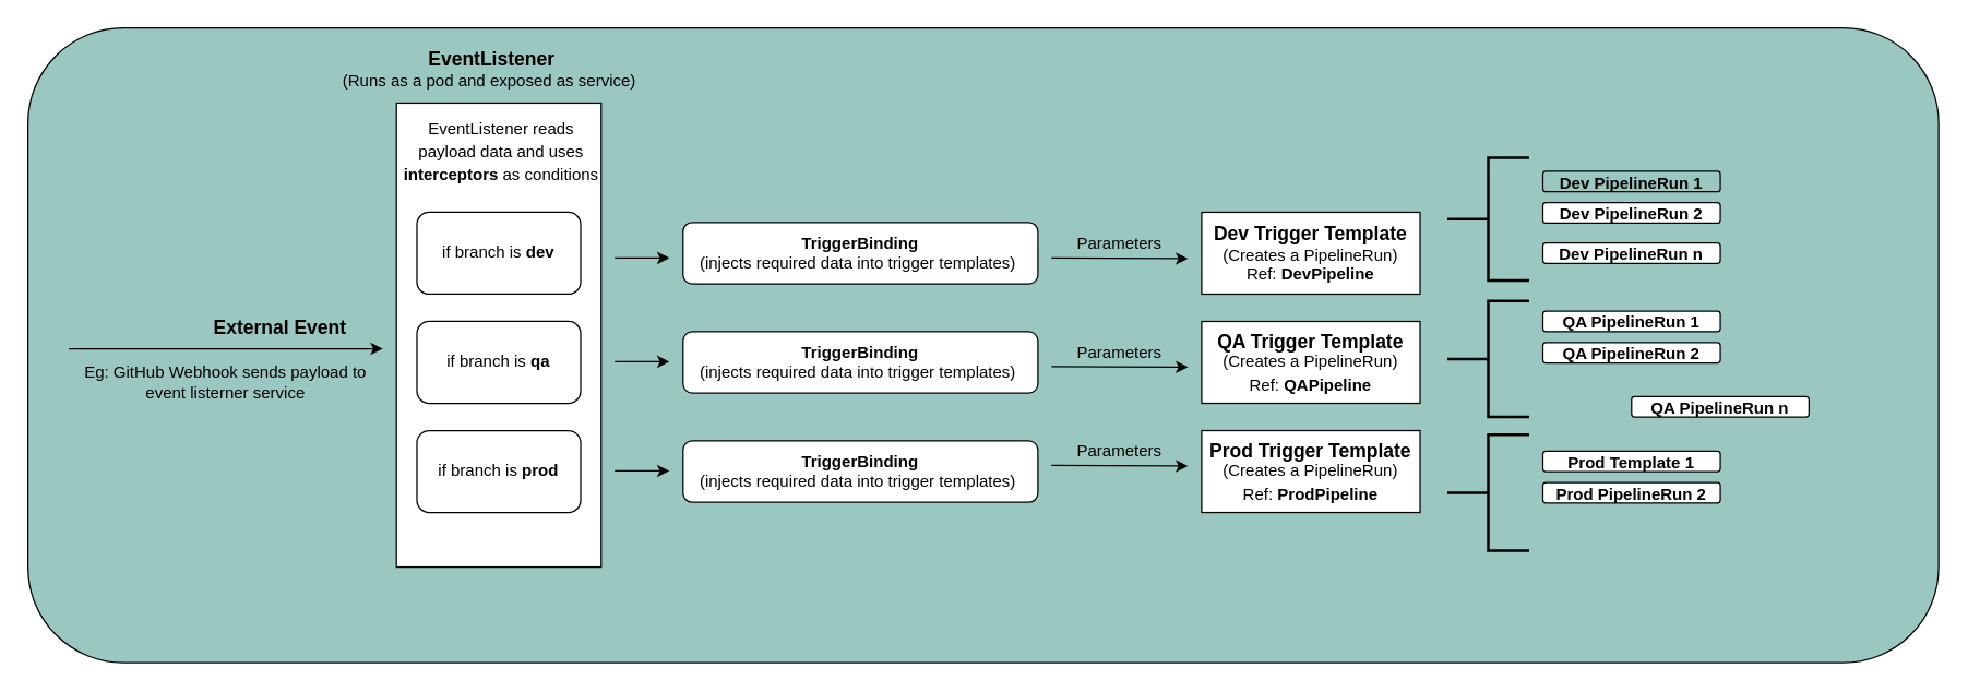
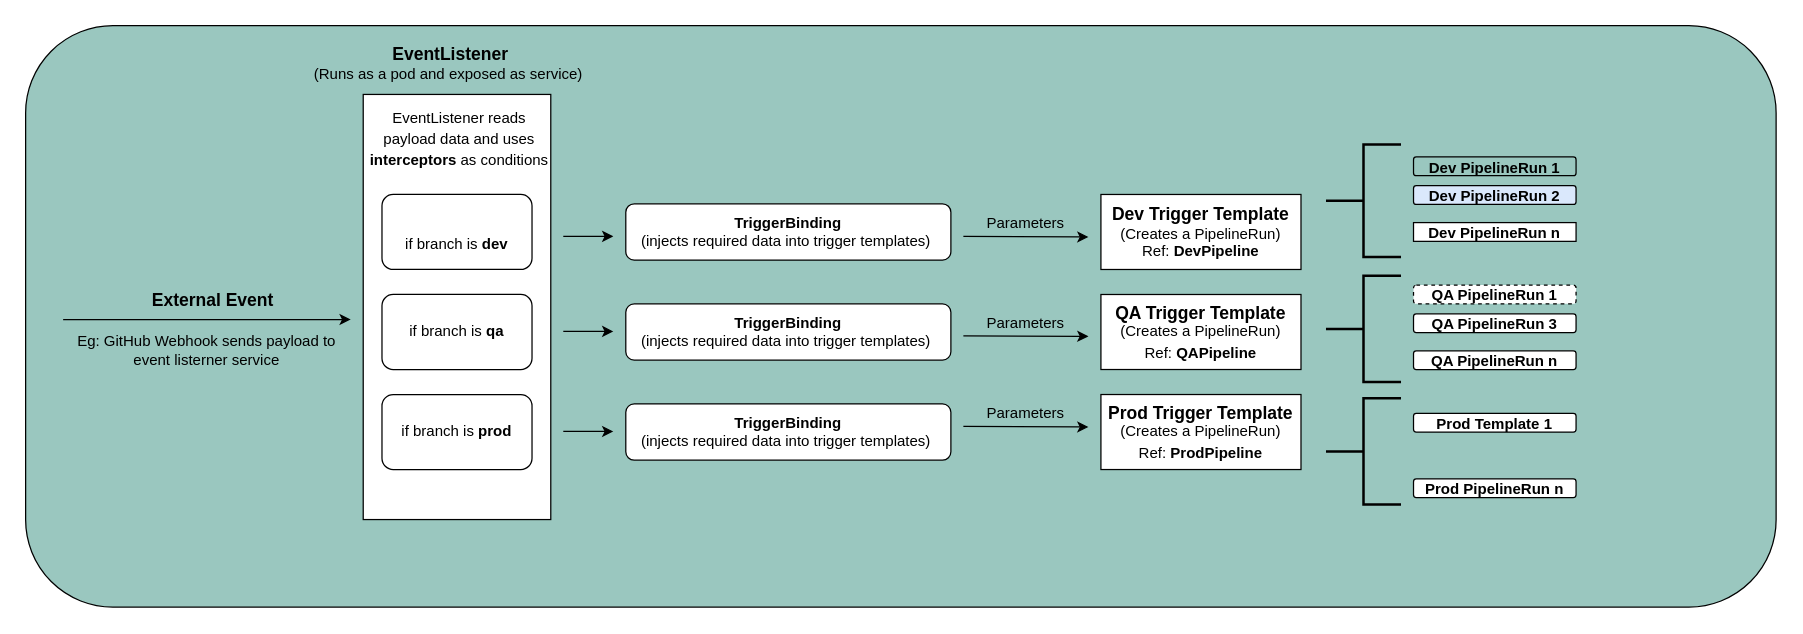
- <mxCell id="34" value="&lt;b&gt;&lt;font style=&quot;font-size: 12px&quot;&gt;Dev PipelineRun 2&lt;/font&gt;&lt;/b&gt;" style="rounded=1;whiteSpace=wrap;html=1;fontSize=14;" vertex="1" parent="1"><mxGeometry x="1130" y="148" width="130" height="15" as="geometry" /></mxCell>
+ <mxCell id="34" value="&lt;b&gt;&lt;font style=&quot;font-size: 12px&quot;&gt;Dev PipelineRun 2&lt;/font&gt;&lt;/b&gt;" style="rounded=1;whiteSpace=wrap;html=1;fontSize=14;fillColor=#dae8fc;" vertex="1" parent="1"><mxGeometry x="1130" y="148" width="130" height="15" as="geometry" /></mxCell>
- <mxCell id="12" value="if branch is &lt;b&gt;dev&lt;/b&gt;" style="text;html=1;strokeColor=none;fillColor=none;align=center;verticalAlign=middle;whiteSpace=wrap;rounded=0;fontSize=12;" vertex="1" parent="1"><mxGeometry x="320" y="170" width="90" height="30" as="geometry" /></mxCell>
+ <mxCell id="12" value="if branch is &lt;b&gt;dev&lt;/b&gt;" style="text;html=1;strokeColor=none;fillColor=none;align=center;verticalAlign=middle;whiteSpace=wrap;rounded=0;fontSize=12;" vertex="1" parent="1"><mxGeometry x="320" y="180" width="90" height="30" as="geometry" /></mxCell>
- <mxCell id="35" value="&lt;b&gt;&lt;font style=&quot;font-size: 12px&quot;&gt;Dev PipelineRun n&lt;/font&gt;&lt;/b&gt;" style="rounded=1;whiteSpace=wrap;html=1;fontSize=14;" vertex="1" parent="1"><mxGeometry x="1130" y="177.5" width="130" height="15" as="geometry" /></mxCell>
+ <mxCell id="35" value="&lt;b&gt;&lt;font style=&quot;font-size: 12px&quot;&gt;Dev PipelineRun n&lt;/font&gt;&lt;/b&gt;" style="whiteSpace=wrap;html=1;fontSize=14;rounded=0;" vertex="1" parent="1"><mxGeometry x="1130" y="177.5" width="130" height="15" as="geometry" /></mxCell>
- <mxCell id="36" value="&lt;b&gt;&lt;font style=&quot;font-size: 12px&quot;&gt;QA PipelineRun 1&lt;/font&gt;&lt;/b&gt;" style="rounded=1;whiteSpace=wrap;html=1;fontSize=14;" vertex="1" parent="1"><mxGeometry x="1130" y="227.5" width="130" height="15" as="geometry" /></mxCell>
+ <mxCell id="36" value="&lt;b&gt;&lt;font style=&quot;font-size: 12px&quot;&gt;QA PipelineRun 1&lt;/font&gt;&lt;/b&gt;" style="rounded=1;whiteSpace=wrap;html=1;fontSize=14;dashed=1;" vertex="1" parent="1"><mxGeometry x="1130" y="227.5" width="130" height="15" as="geometry" /></mxCell>
- <mxCell id="6" value="&lt;font style=&quot;font-size: 14px&quot;&gt;&lt;b&gt;External Event&lt;/b&gt;&lt;/font&gt;" style="text;html=1;strokeColor=none;fillColor=none;align=center;verticalAlign=middle;whiteSpace=wrap;rounded=0;fontSize=14;" vertex="1" parent="1"><mxGeometry x="135" y="225" width="140" height="30" as="geometry" /></mxCell>
+ <mxCell id="6" value="&lt;font style=&quot;font-size: 14px&quot;&gt;&lt;b&gt;External Event&lt;/b&gt;&lt;/font&gt;" style="text;html=1;strokeColor=none;fillColor=none;align=center;verticalAlign=middle;whiteSpace=wrap;rounded=0;fontSize=14;" vertex="1" parent="1"><mxGeometry x="100" y="225" width="140" height="30" as="geometry" /></mxCell>
- <mxCell id="37" value="&lt;b&gt;&lt;font style=&quot;font-size: 12px&quot;&gt;QA PipelineRun 2&lt;/font&gt;&lt;/b&gt;" style="rounded=1;whiteSpace=wrap;html=1;fontSize=14;" vertex="1" parent="1"><mxGeometry x="1130" y="250.5" width="130" height="15" as="geometry" /></mxCell>
+ <mxCell id="37" value="&lt;b&gt;&lt;font style=&quot;font-size: 12px&quot;&gt;QA PipelineRun 3&lt;/font&gt;&lt;/b&gt;" style="rounded=1;whiteSpace=wrap;html=1;fontSize=14;" vertex="1" parent="1"><mxGeometry x="1130" y="250.5" width="130" height="15" as="geometry" /></mxCell>
- <mxCell id="38" value="&lt;b&gt;&lt;font style=&quot;font-size: 12px&quot;&gt;QA PipelineRun n&lt;/font&gt;&lt;/b&gt;" style="rounded=1;whiteSpace=wrap;html=1;fontSize=14;" vertex="1" parent="1"><mxGeometry x="1195" y="290" width="130" height="15" as="geometry" /></mxCell>
+ <mxCell id="38" value="&lt;b&gt;&lt;font style=&quot;font-size: 12px&quot;&gt;QA PipelineRun n&lt;/font&gt;&lt;/b&gt;" style="rounded=1;whiteSpace=wrap;html=1;fontSize=14;" vertex="1" parent="1"><mxGeometry x="1130" y="280" width="130" height="15" as="geometry" /></mxCell>
- <mxCell id="40" value="&lt;b&gt;&lt;font style=&quot;font-size: 12px&quot;&gt;Prod PipelineRun 2&lt;/font&gt;&lt;/b&gt;" style="rounded=1;whiteSpace=wrap;html=1;fontSize=14;" vertex="1" parent="1"><mxGeometry x="1130" y="353" width="130" height="15" as="geometry" /></mxCell>
+ <mxCell id="41" value="&lt;b&gt;&lt;font style=&quot;font-size: 12px&quot;&gt;Prod PipelineRun n&lt;/font&gt;&lt;/b&gt;" style="rounded=1;whiteSpace=wrap;html=1;fontSize=14;" vertex="1" parent="1"><mxGeometry x="1130" y="382.5" width="130" height="15" as="geometry" /></mxCell>
